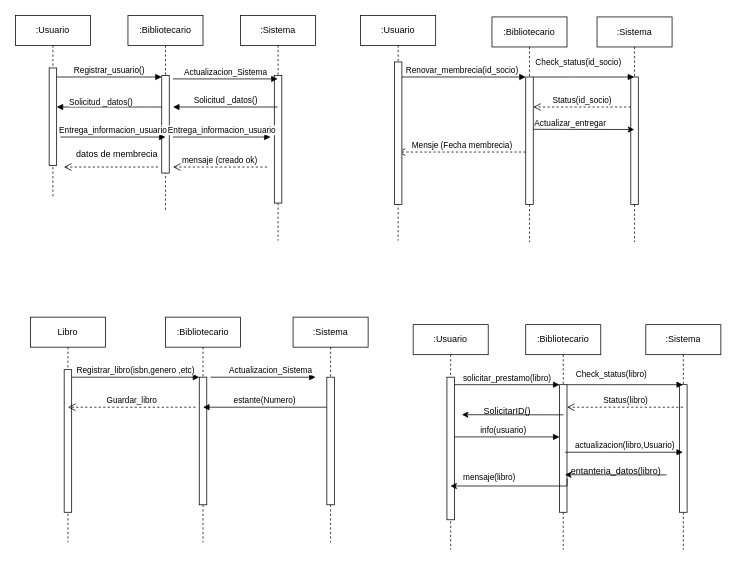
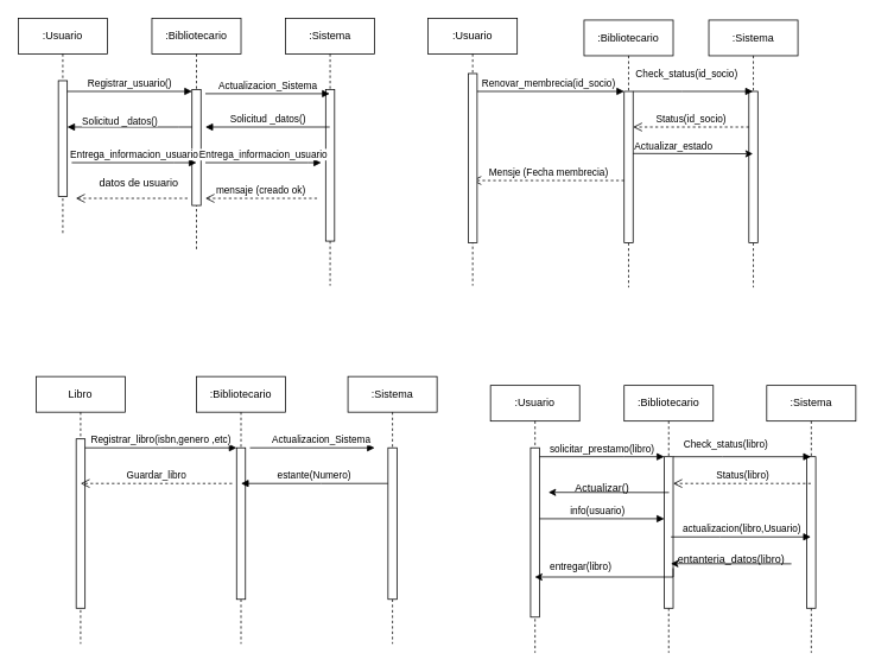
- <mxCell id="24" value="&lt;span style=&quot;color: rgb(0, 0, 0); font-family: Helvetica; font-size: 11px; font-style: normal; font-variant-ligatures: normal; font-variant-caps: normal; font-weight: 400; letter-spacing: normal; orphans: 2; text-align: center; text-indent: 0px; text-transform: none; widows: 2; word-spacing: 0px; -webkit-text-stroke-width: 0px; white-space: nowrap; background-color: rgb(255, 255, 255); text-decoration-thickness: initial; text-decoration-style: initial; text-decoration-color: initial; display: inline !important; float: none;&quot;&gt;Actualizar_entregar&lt;/span&gt;" style="text;whiteSpace=wrap;html=1;" vertex="1" parent="1"><mxGeometry x="710" y="150" width="140" height="40" as="geometry" /></mxCell>
+ <mxCell id="24" value="&lt;span style=&quot;color: rgb(0, 0, 0); font-family: Helvetica; font-size: 11px; font-style: normal; font-variant-ligatures: normal; font-variant-caps: normal; font-weight: 400; letter-spacing: normal; orphans: 2; text-align: center; text-indent: 0px; text-transform: none; widows: 2; word-spacing: 0px; -webkit-text-stroke-width: 0px; white-space: nowrap; background-color: rgb(255, 255, 255); text-decoration-thickness: initial; text-decoration-style: initial; text-decoration-color: initial; display: inline !important; float: none;&quot;&gt;Actualizar_estado&lt;/span&gt;" style="text;whiteSpace=wrap;html=1;" vertex="1" parent="1"><mxGeometry x="710" y="150" width="140" height="40" as="geometry" /></mxCell>
- <mxCell id="48" value="datos de membrecia" style="text;html=1;align=center;verticalAlign=middle;resizable=0;points=[];autosize=1;strokeColor=none;fillColor=none;" vertex="1" parent="1"><mxGeometry x="90" y="190" width="130" height="30" as="geometry" /></mxCell>
+ <mxCell id="48" value="datos de usuario" style="text;html=1;align=center;verticalAlign=middle;resizable=0;points=[];autosize=1;strokeColor=none;fillColor=none;" vertex="1" parent="1"><mxGeometry x="90" y="190" width="130" height="30" as="geometry" /></mxCell>
- <mxCell id="53" value="SolicitarID()" style="text;html=1;align=center;verticalAlign=middle;resizable=0;points=[];autosize=1;strokeColor=none;fillColor=none;" vertex="1" parent="1"><mxGeometry x="630" y="532" width="90" height="30" as="geometry" /></mxCell>
+ <mxCell id="53" value="Actualizar()" style="text;html=1;align=center;verticalAlign=middle;resizable=0;points=[];autosize=1;strokeColor=none;fillColor=none;" vertex="1" parent="1"><mxGeometry x="630" y="532" width="90" height="30" as="geometry" /></mxCell>
- <mxCell id="50" value="&lt;span style=&quot;color: rgb(0, 0, 0); font-family: Helvetica; font-size: 11px; font-style: normal; font-variant-ligatures: normal; font-variant-caps: normal; font-weight: 400; letter-spacing: normal; orphans: 2; text-align: center; text-indent: 0px; text-transform: none; widows: 2; word-spacing: 0px; -webkit-text-stroke-width: 0px; white-space: nowrap; background-color: rgb(255, 255, 255); text-decoration-thickness: initial; text-decoration-style: initial; text-decoration-color: initial; display: inline !important; float: none;&quot;&gt;mensaje(libro)&lt;/span&gt;" style="text;whiteSpace=wrap;html=1;" vertex="1" parent="1"><mxGeometry x="615" y="622" width="140" height="40" as="geometry" /></mxCell>
+ <mxCell id="50" value="&lt;span style=&quot;color: rgb(0, 0, 0); font-family: Helvetica; font-size: 11px; font-style: normal; font-variant-ligatures: normal; font-variant-caps: normal; font-weight: 400; letter-spacing: normal; orphans: 2; text-align: center; text-indent: 0px; text-transform: none; widows: 2; word-spacing: 0px; -webkit-text-stroke-width: 0px; white-space: nowrap; background-color: rgb(255, 255, 255); text-decoration-thickness: initial; text-decoration-style: initial; text-decoration-color: initial; display: inline !important; float: none;&quot;&gt;entregar(libro)&lt;/span&gt;" style="text;whiteSpace=wrap;html=1;" vertex="1" parent="1"><mxGeometry x="615" y="622" width="140" height="40" as="geometry" /></mxCell>
